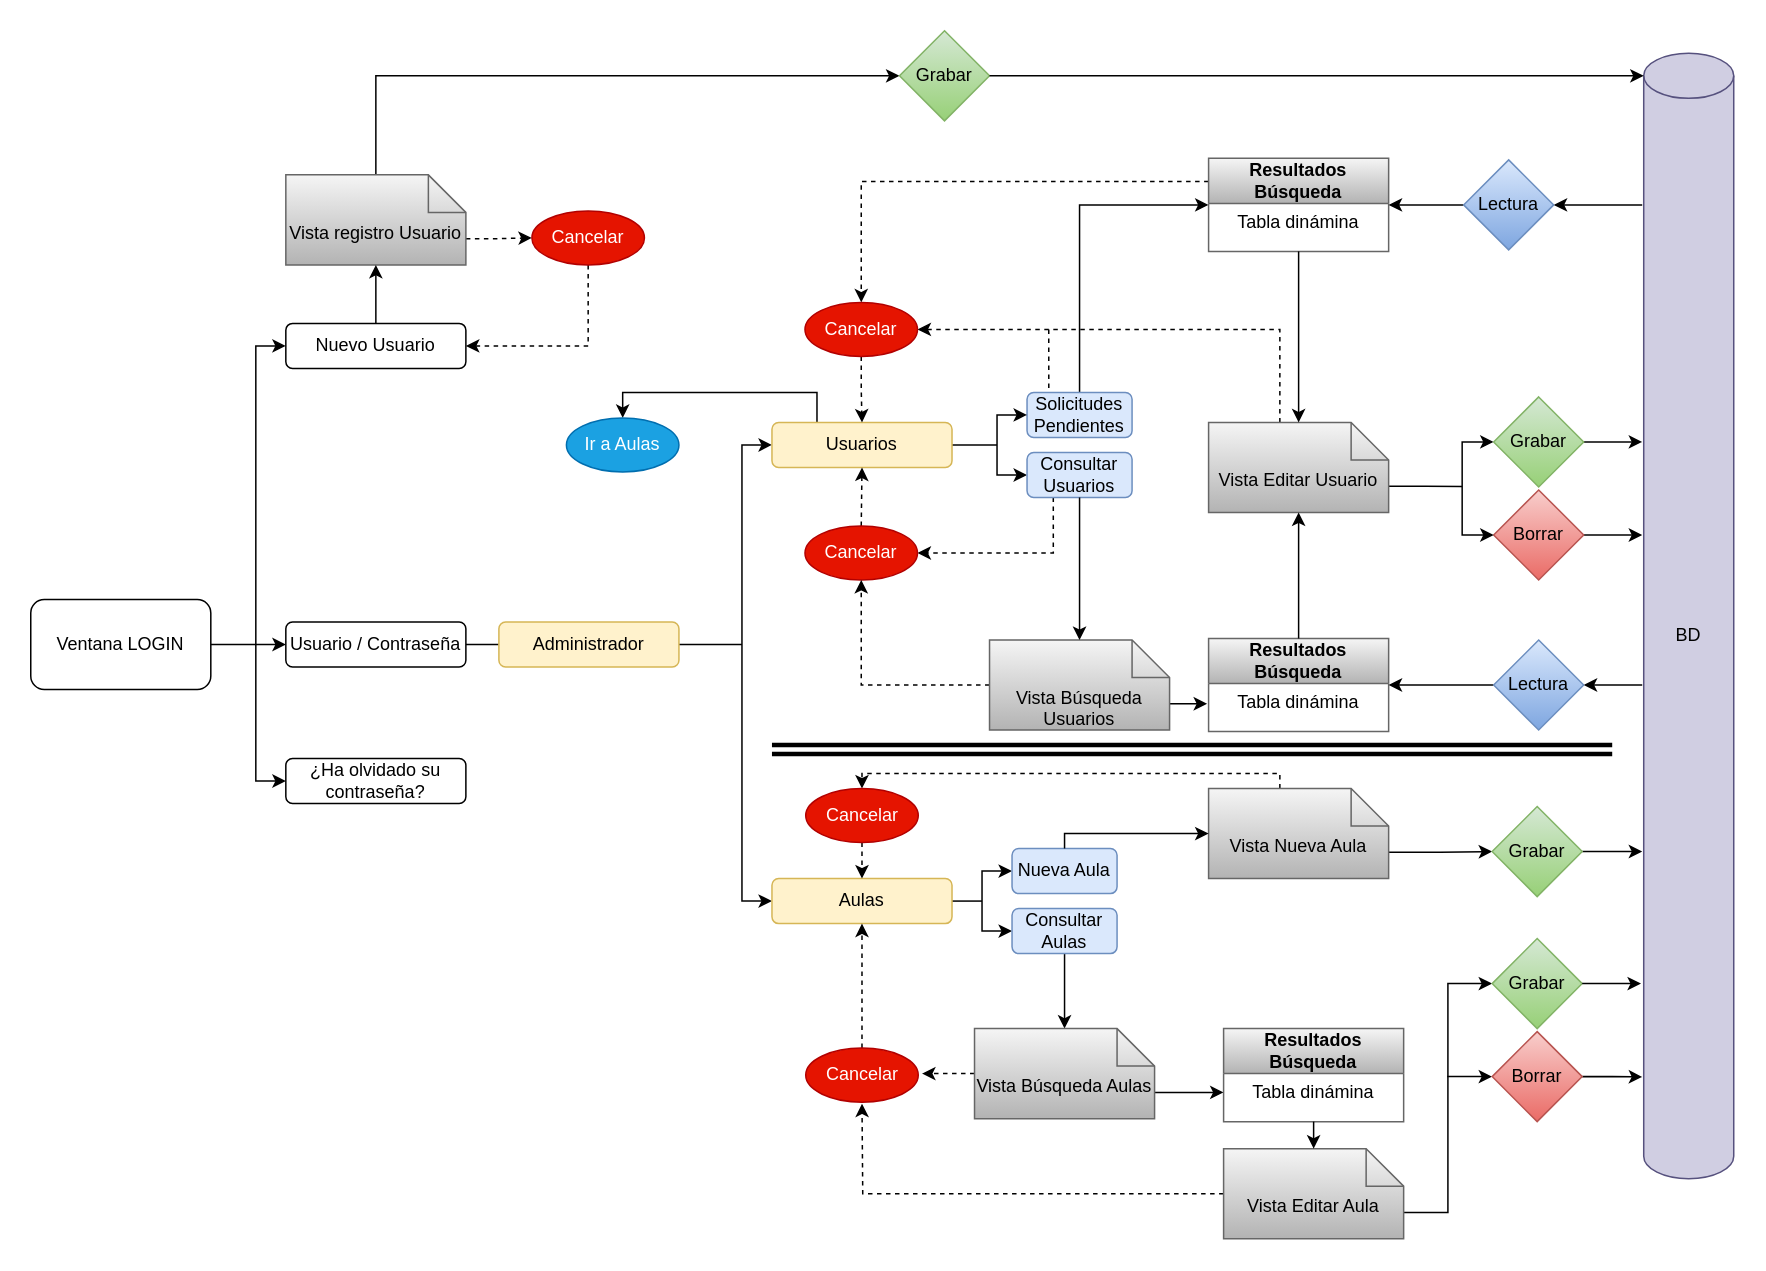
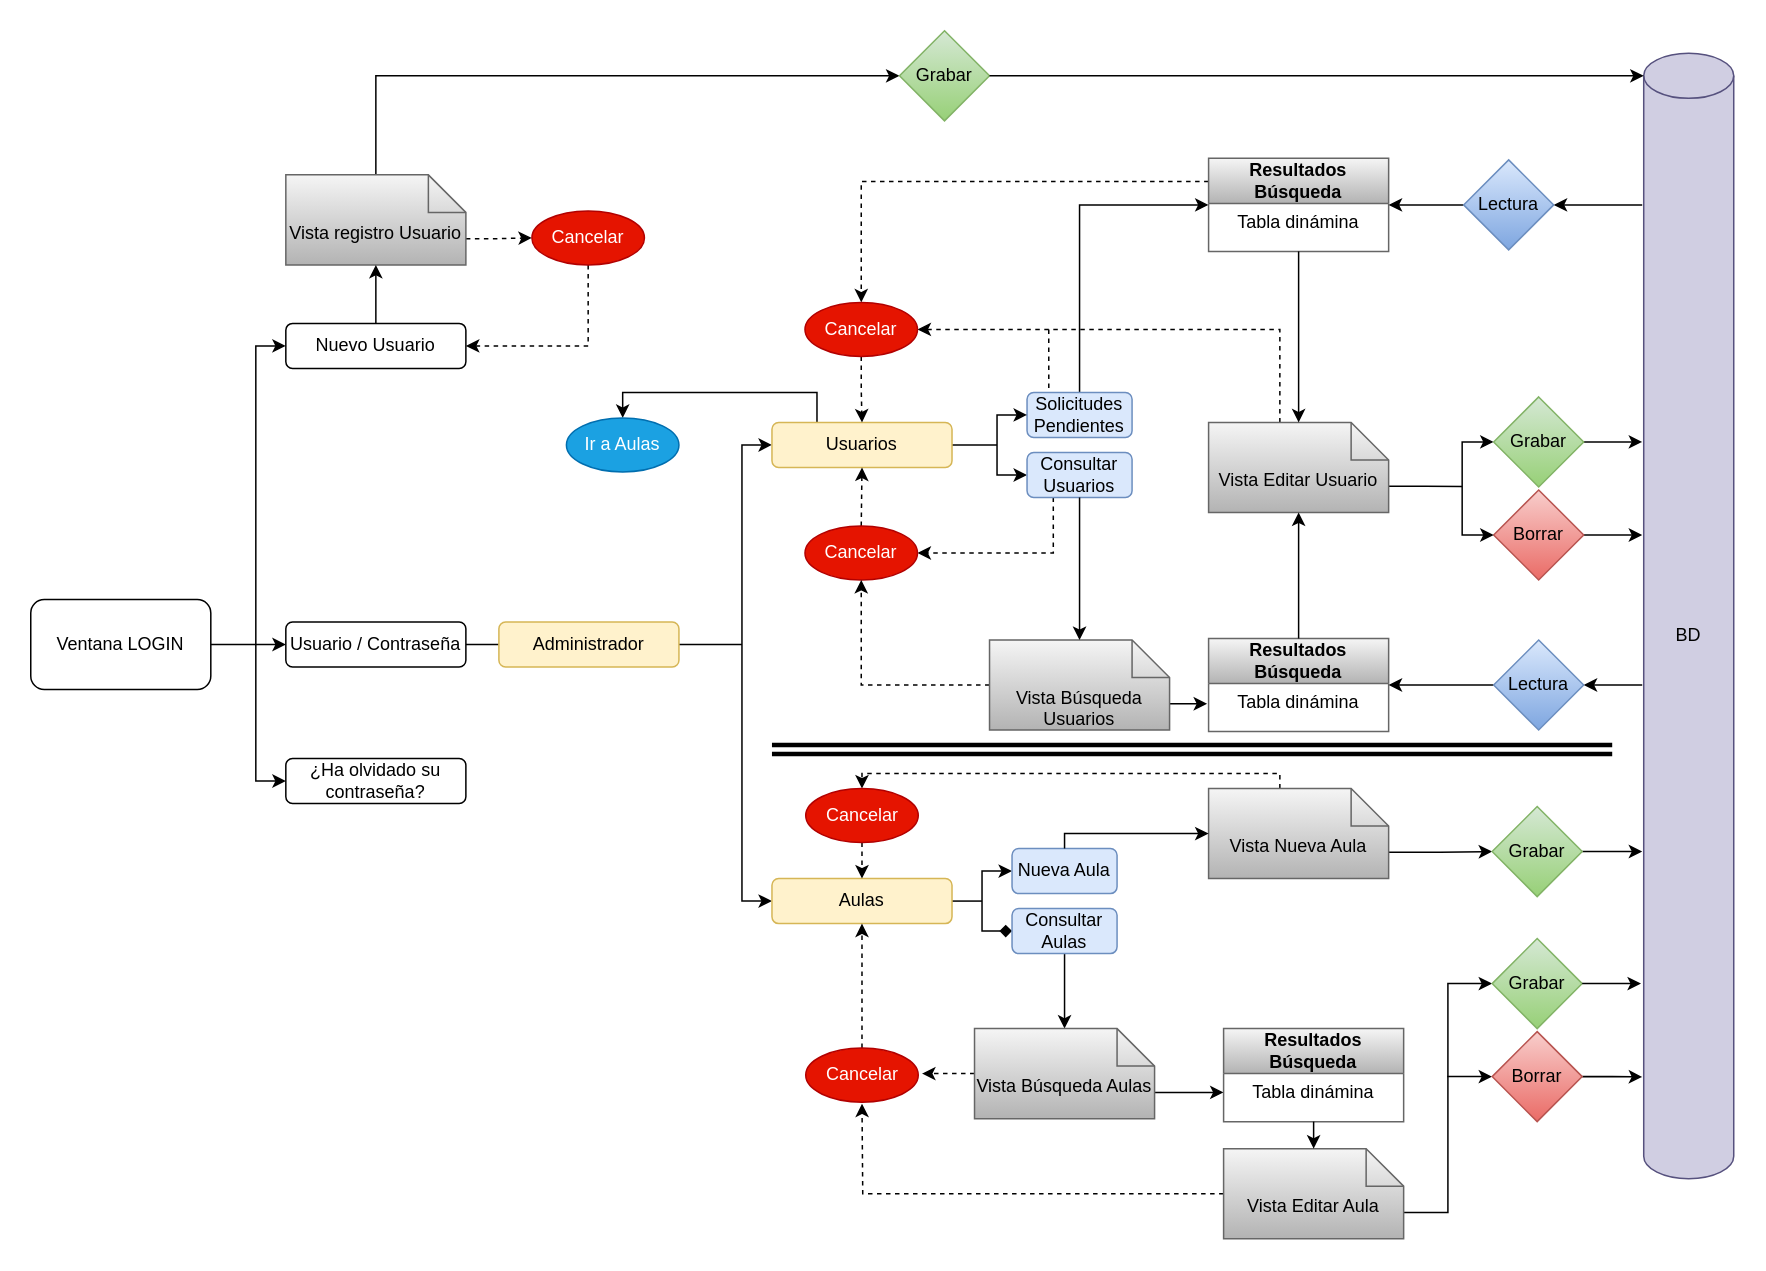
- <mxCell id="59" style="edgeStyle=orthogonalEdgeStyle;rounded=0;orthogonalLoop=1;jettySize=auto;html=1;exitX=0;exitY=0.5;exitDx=0;exitDy=0;entryX=0;entryY=0.5;entryDx=0;entryDy=0;startArrow=classic;startFill=1;" edge="1" parent="1" source="60" target="62"><mxGeometry relative="1" as="geometry" /></mxCell>
+ <mxCell id="59" style="edgeStyle=orthogonalEdgeStyle;rounded=0;orthogonalLoop=1;jettySize=auto;html=1;exitX=0;exitY=0.5;exitDx=0;exitDy=0;entryX=0;entryY=0.5;entryDx=0;entryDy=0;startArrow=classic;startFill=1;endArrow=diamond;" edge="1" parent="1" source="60" target="62"><mxGeometry relative="1" as="geometry" /></mxCell>
